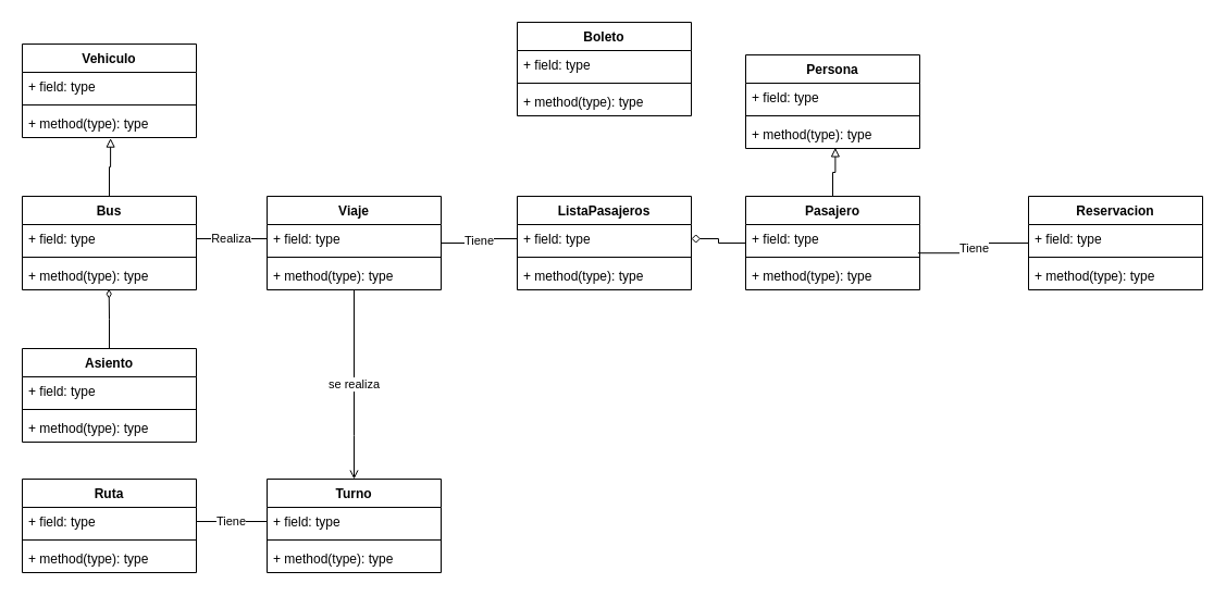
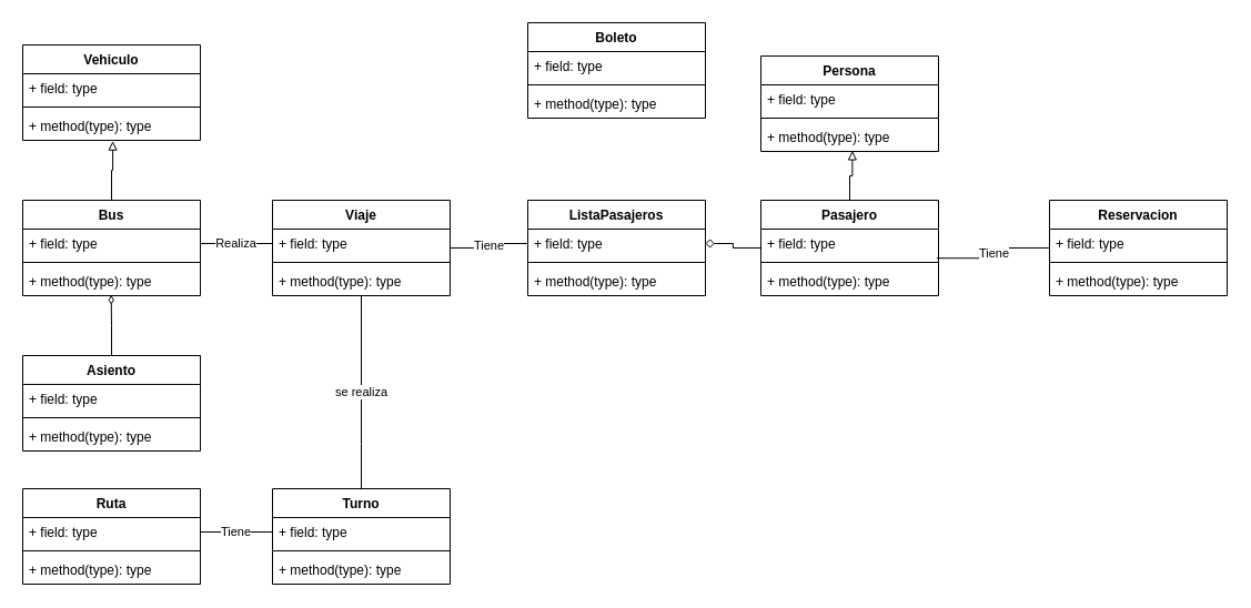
- <mxCell id="3" value="se realiza" style="edgeStyle=orthogonalEdgeStyle;rounded=0;jumpSize=15;orthogonalLoop=1;jettySize=auto;html=1;endArrow=open;endFill=0;entryX=0.5;entryY=0;entryDx=0;entryDy=0;exitX=0.5;exitY=1;exitDx=0;exitDy=0;" edge="1" parent="1" source="4" target="30"><mxGeometry relative="1" as="geometry"><mxPoint x="375" y="30" as="targetPoint" /><Array as="points"><mxPoint x="325" y="400" /><mxPoint x="325" y="400" /></Array></mxGeometry></mxCell>
+ <mxCell id="3" value="se realiza" style="edgeStyle=orthogonalEdgeStyle;rounded=0;jumpSize=15;orthogonalLoop=1;jettySize=auto;html=1;endArrow=none;endFill=0;entryX=0.5;entryY=0;entryDx=0;entryDy=0;exitX=0.5;exitY=1;exitDx=0;exitDy=0;" edge="1" parent="1" source="4" target="30"><mxGeometry relative="1" as="geometry"><mxPoint x="375" y="30" as="targetPoint" /><Array as="points"><mxPoint x="325" y="400" /><mxPoint x="325" y="400" /></Array></mxGeometry></mxCell>
